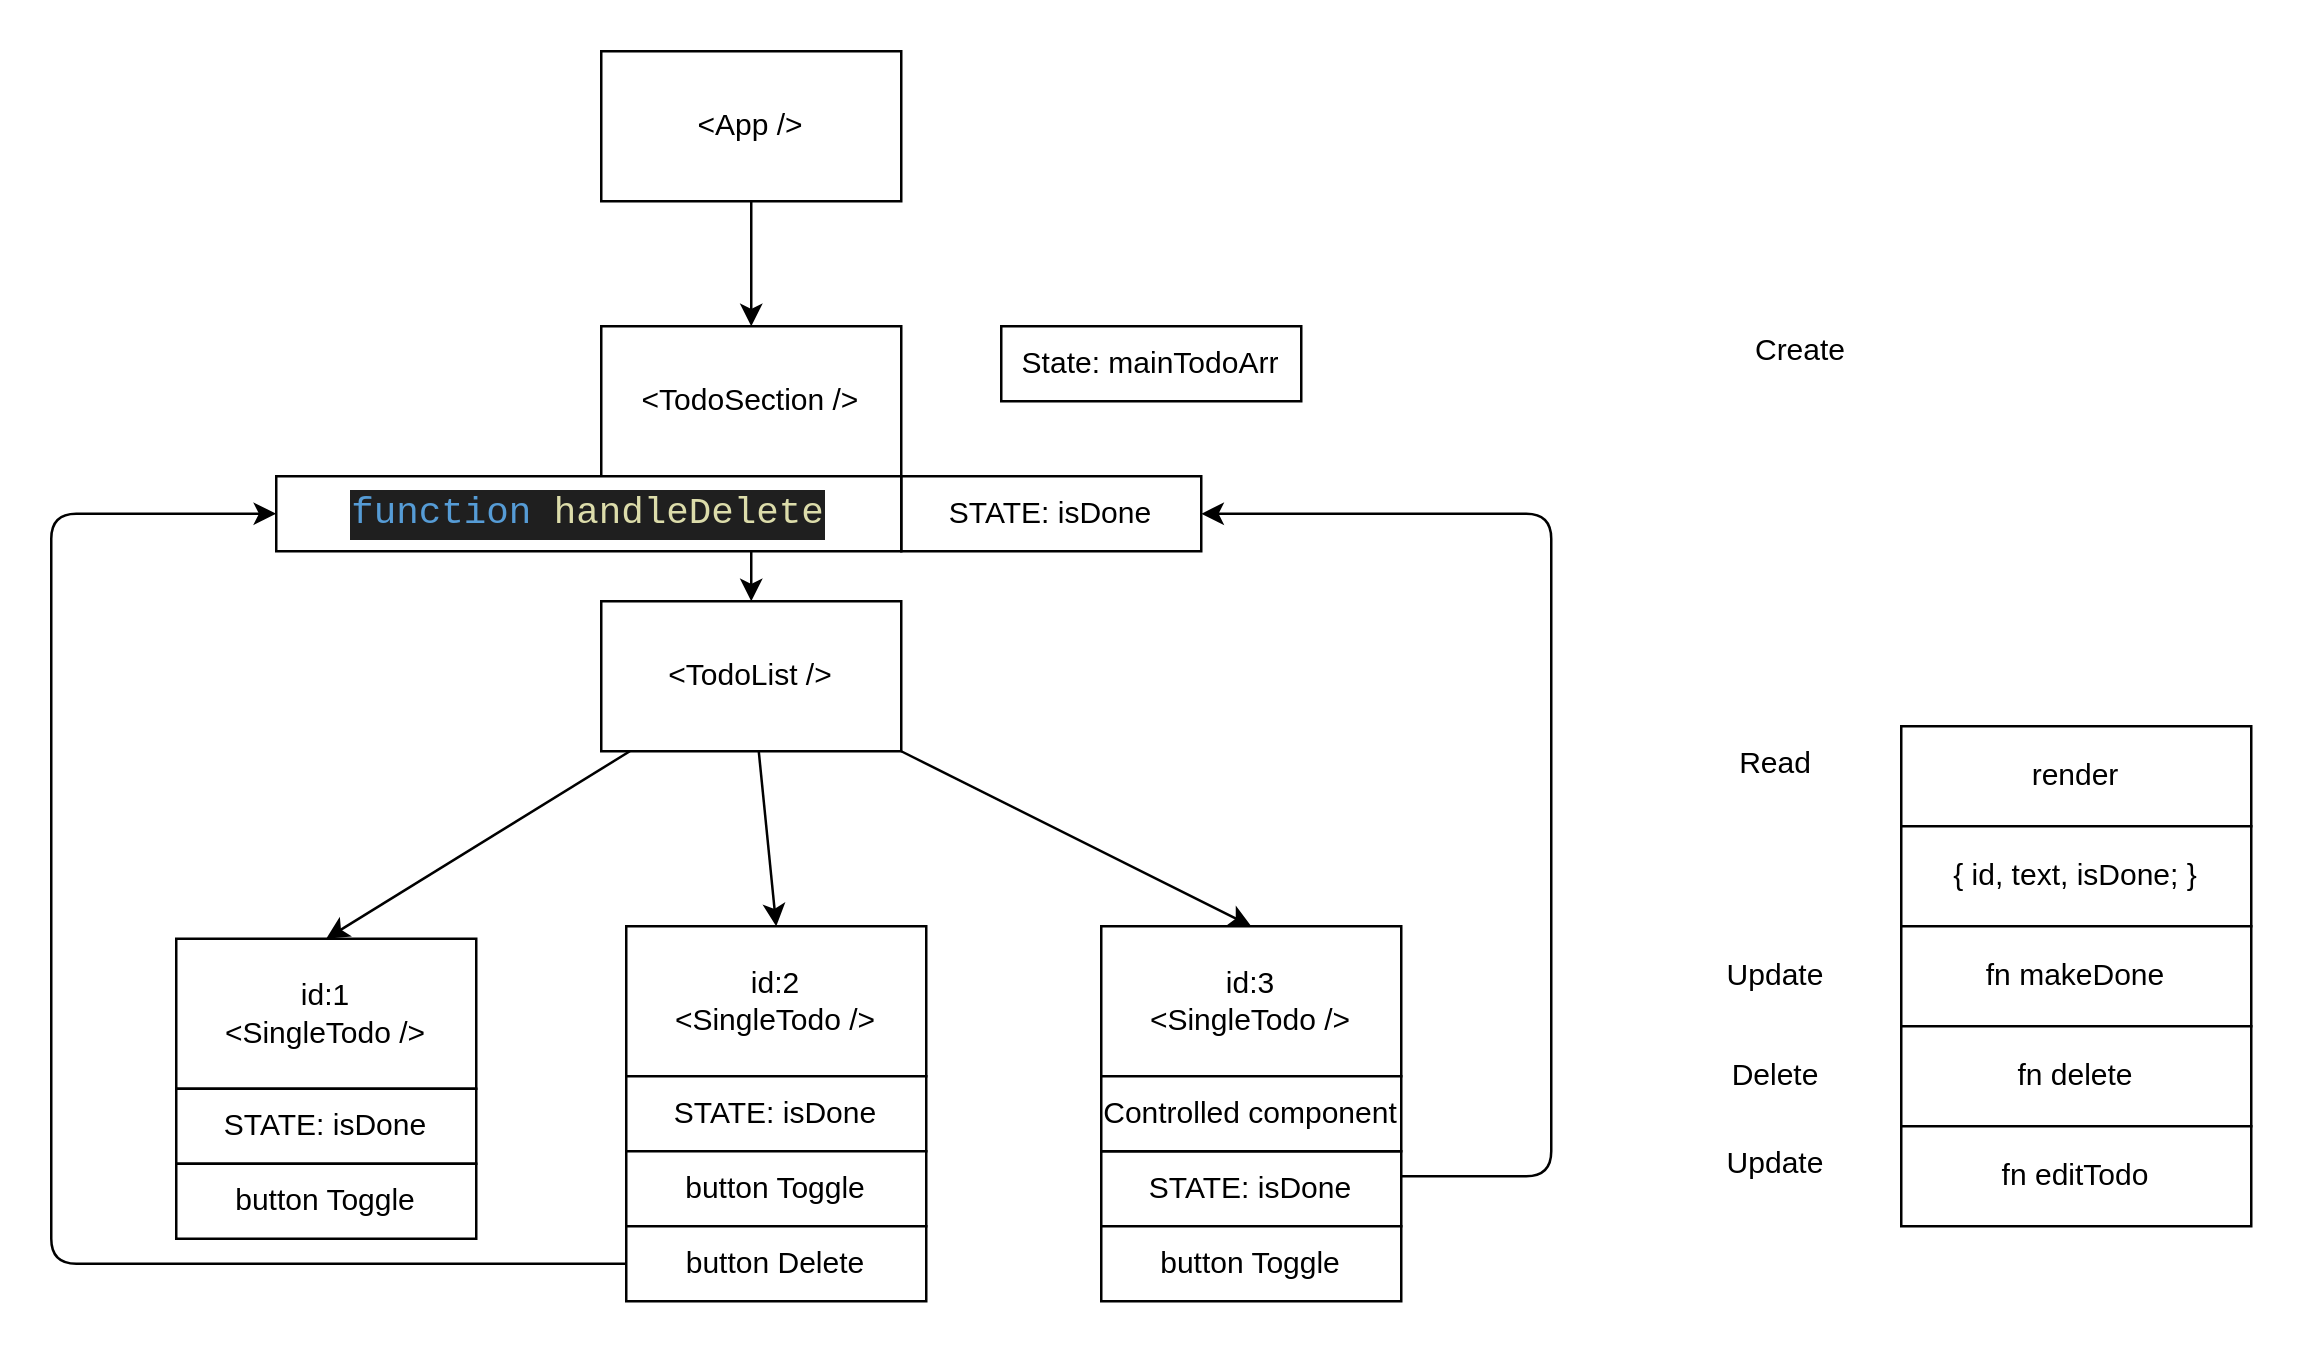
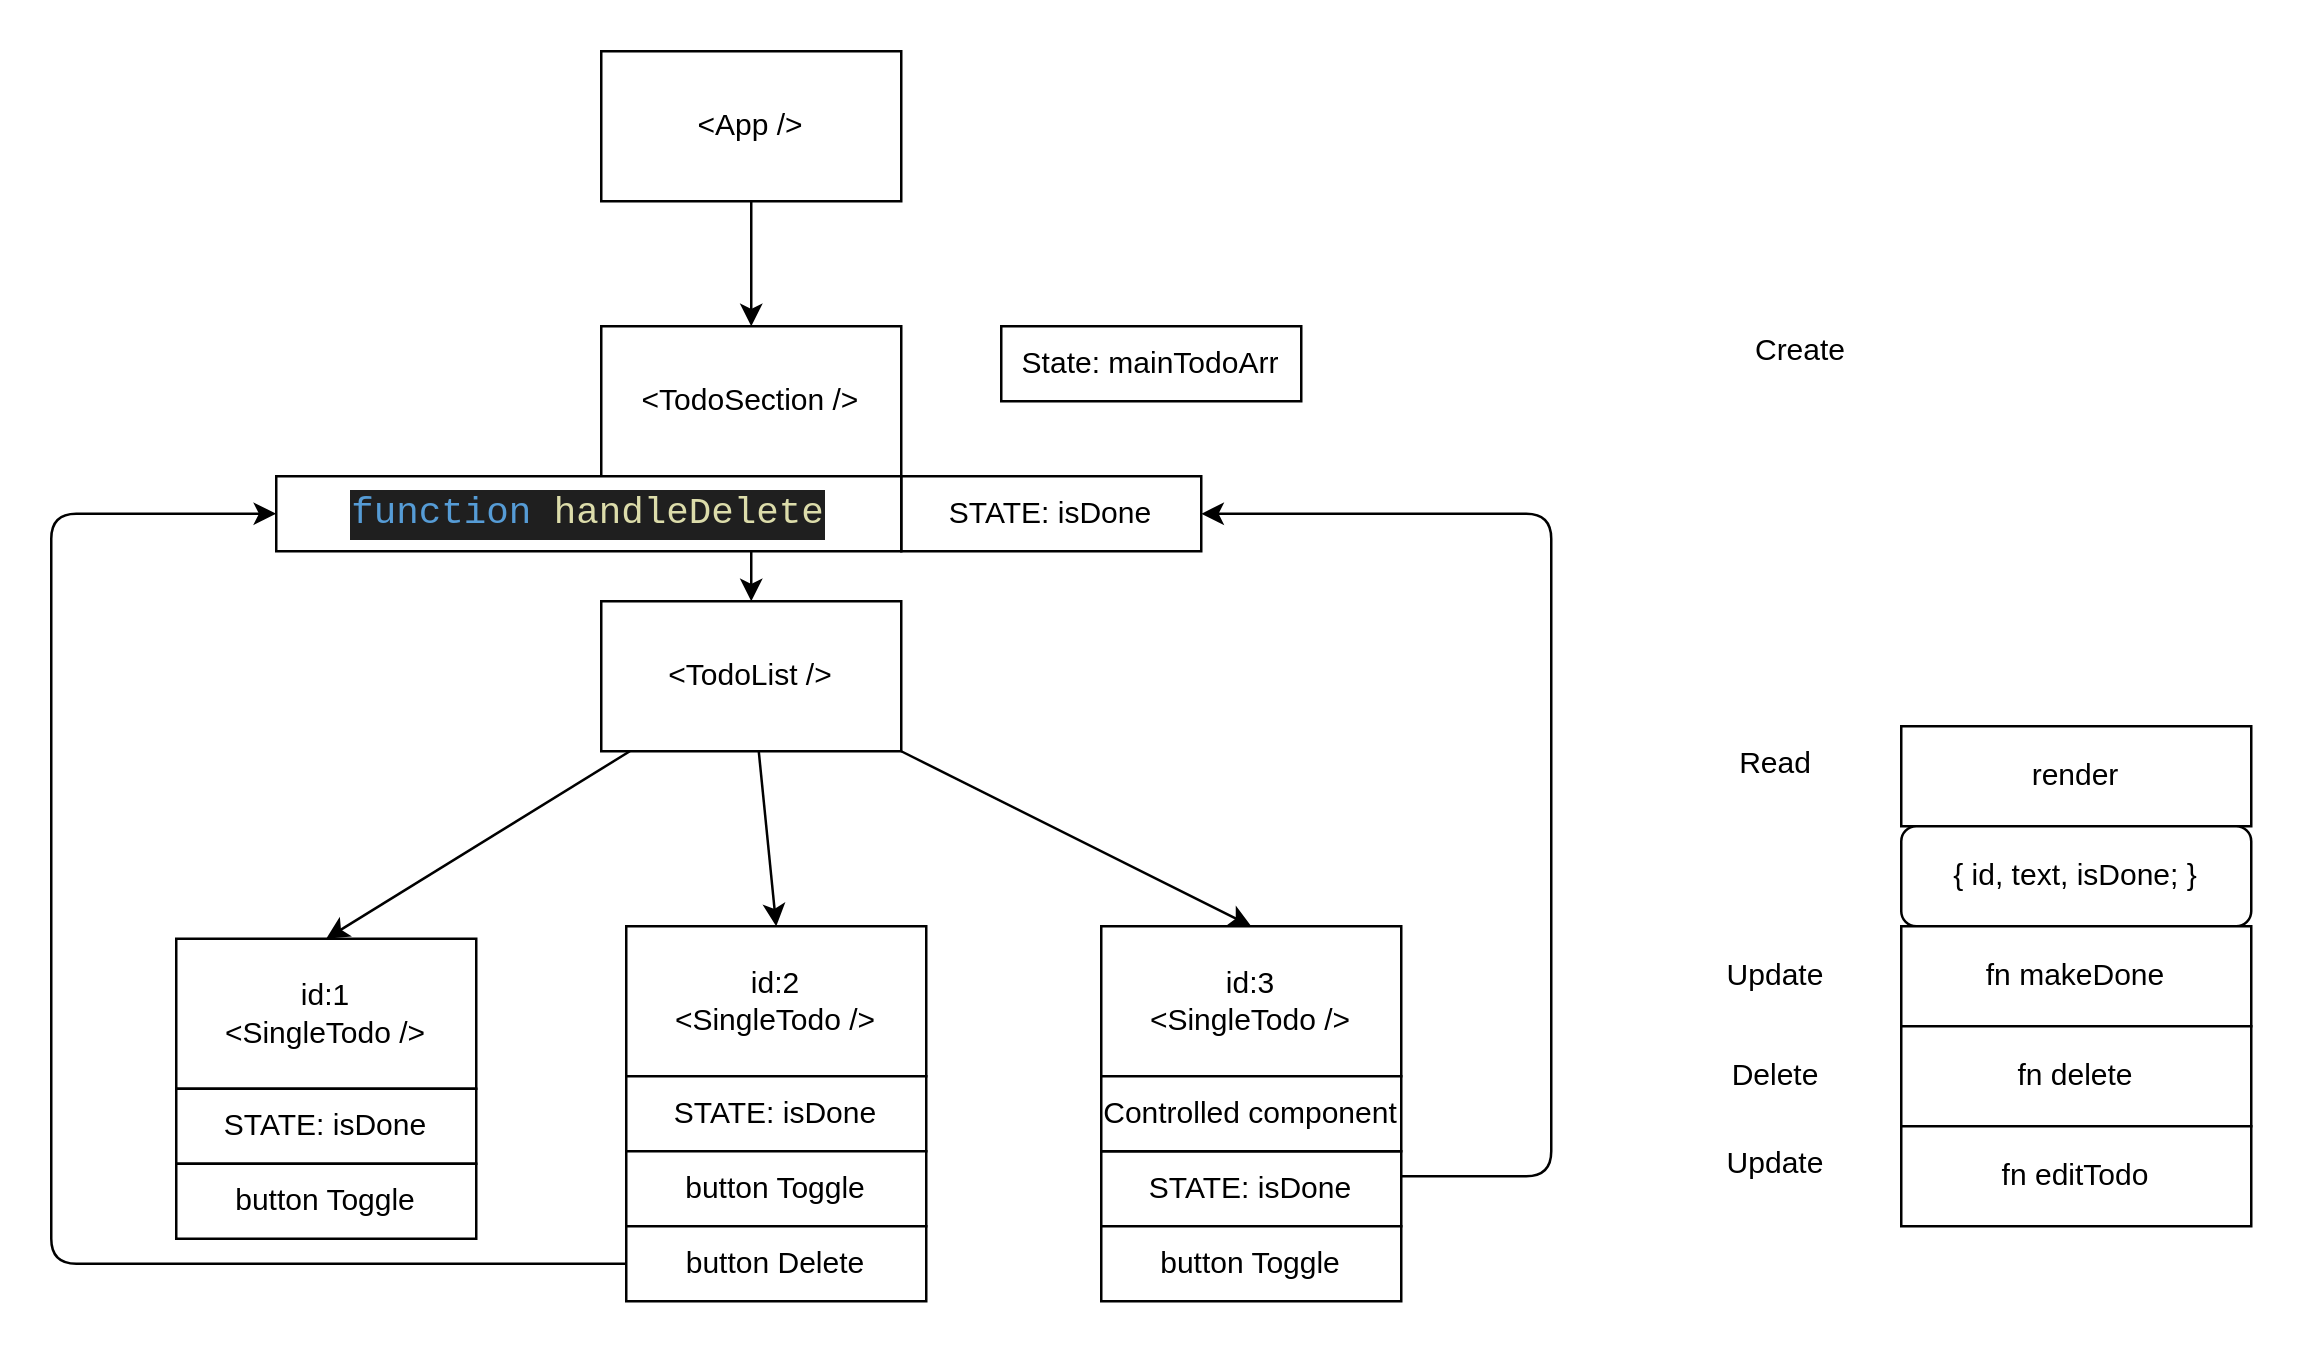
- <mxCell id="5" value="{ id, text, isDone; }" style="rounded=0;whiteSpace=wrap;html=1;" parent="1" vertex="1"><mxGeometry x="760" y="330" width="140" height="40" as="geometry" /></mxCell>
+ <mxCell id="5" value="{ id, text, isDone; }" style="whiteSpace=wrap;html=1;rounded=1;" parent="1" vertex="1"><mxGeometry x="760" y="330" width="140" height="40" as="geometry" /></mxCell>
